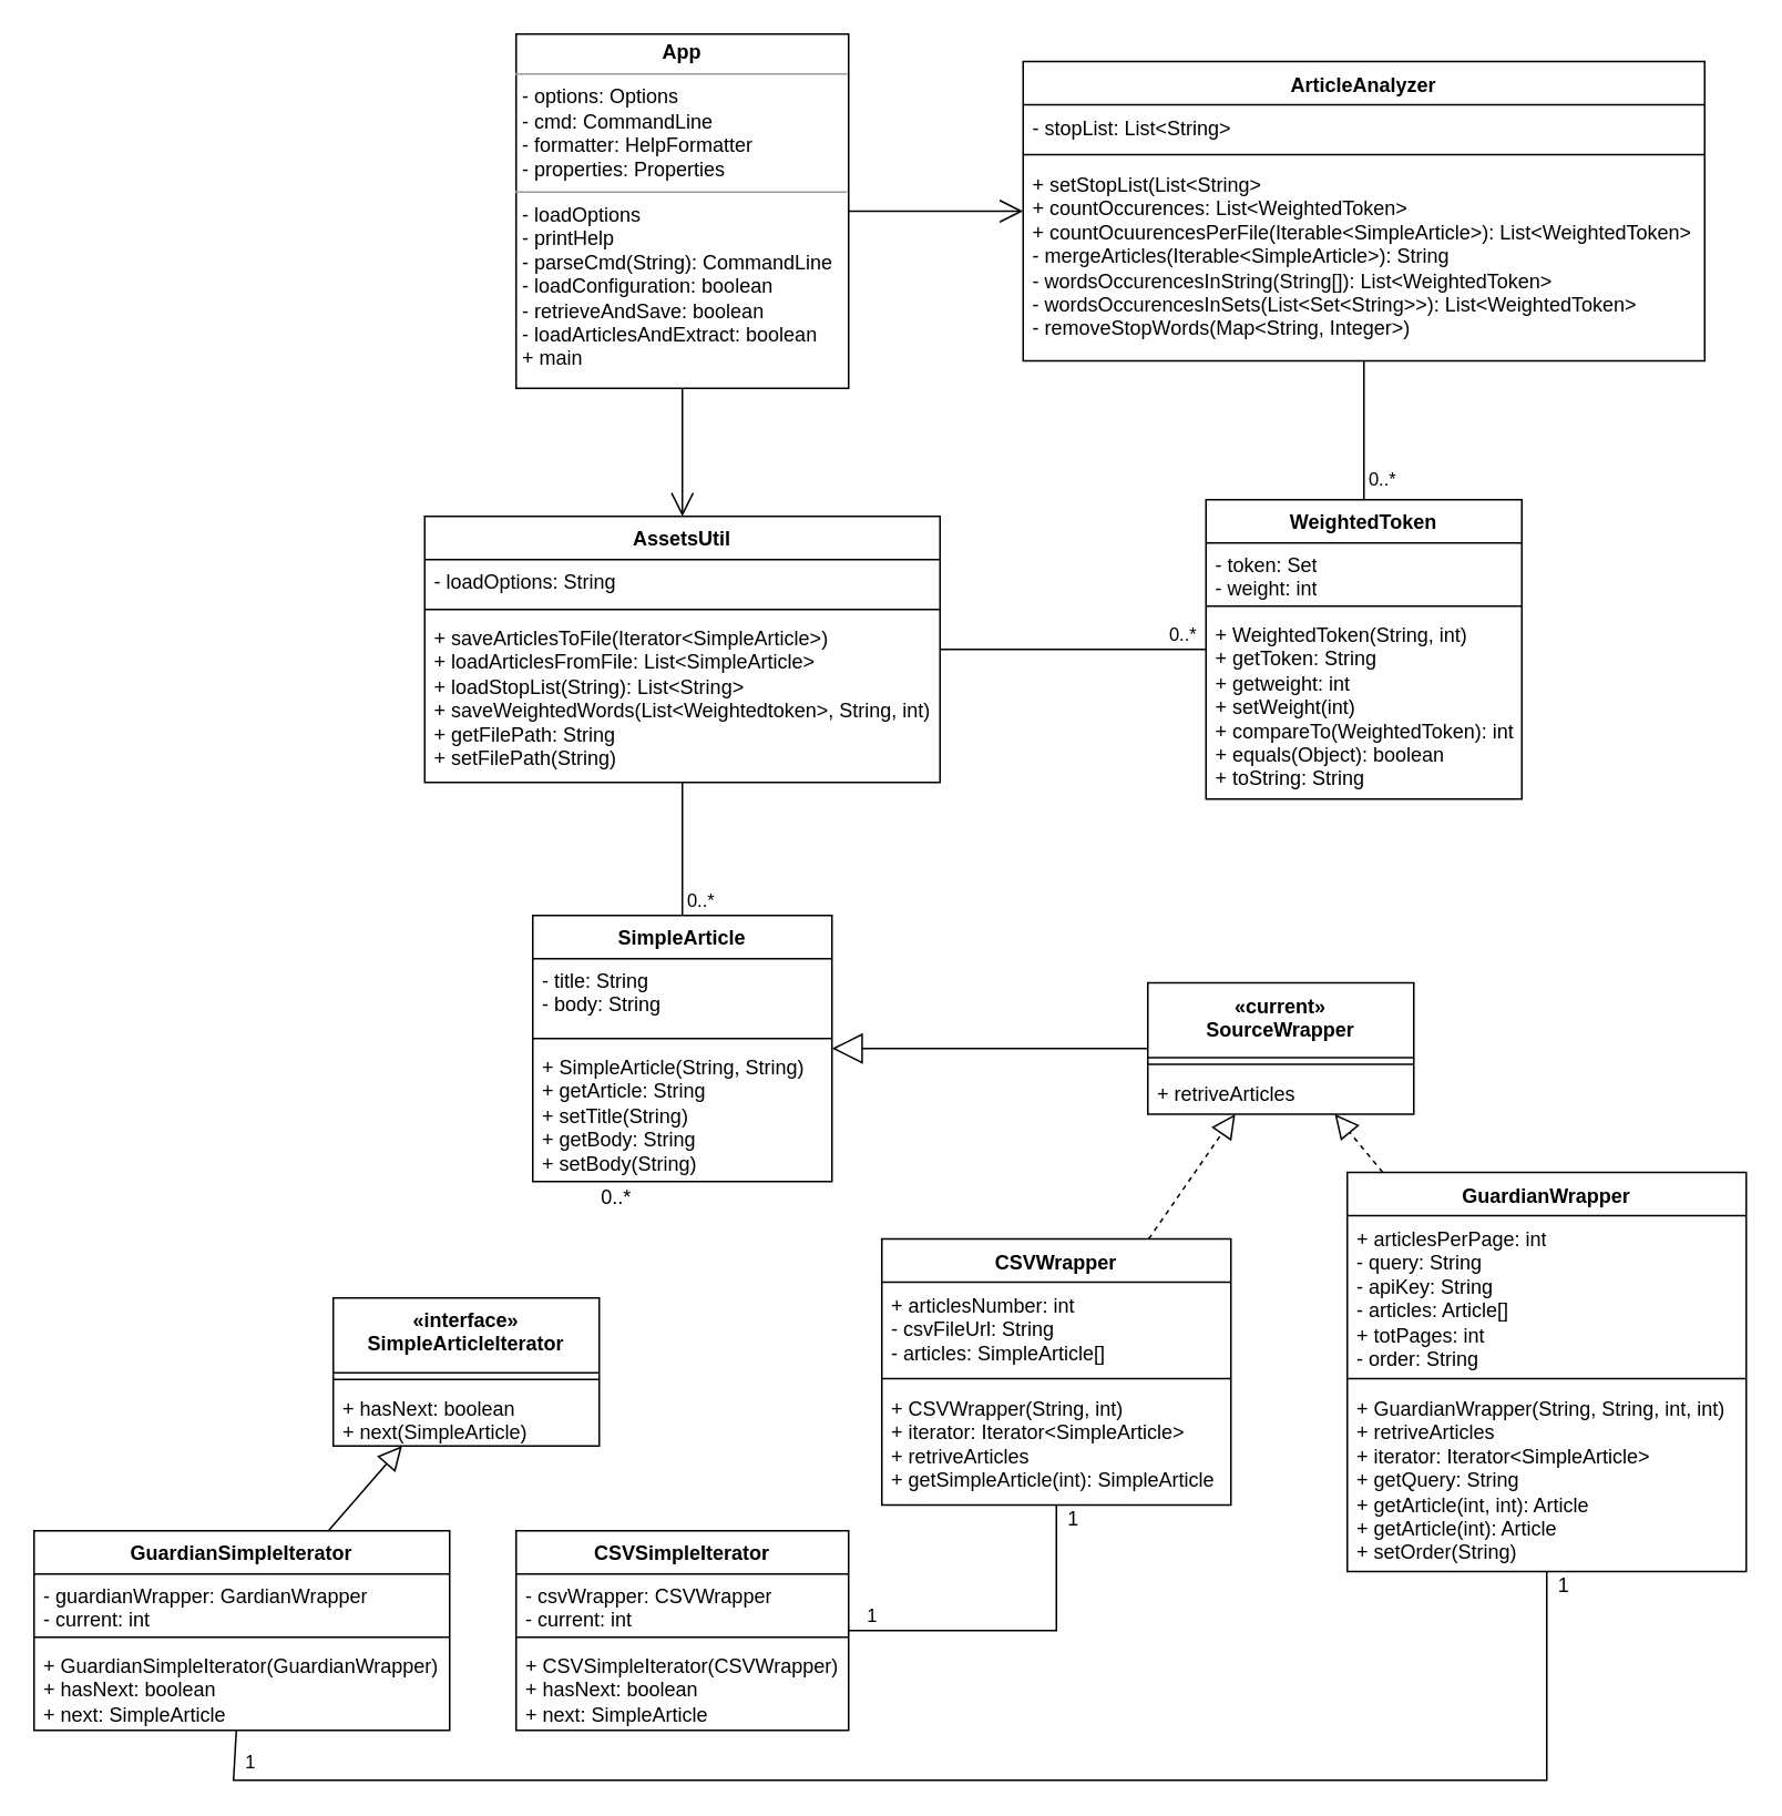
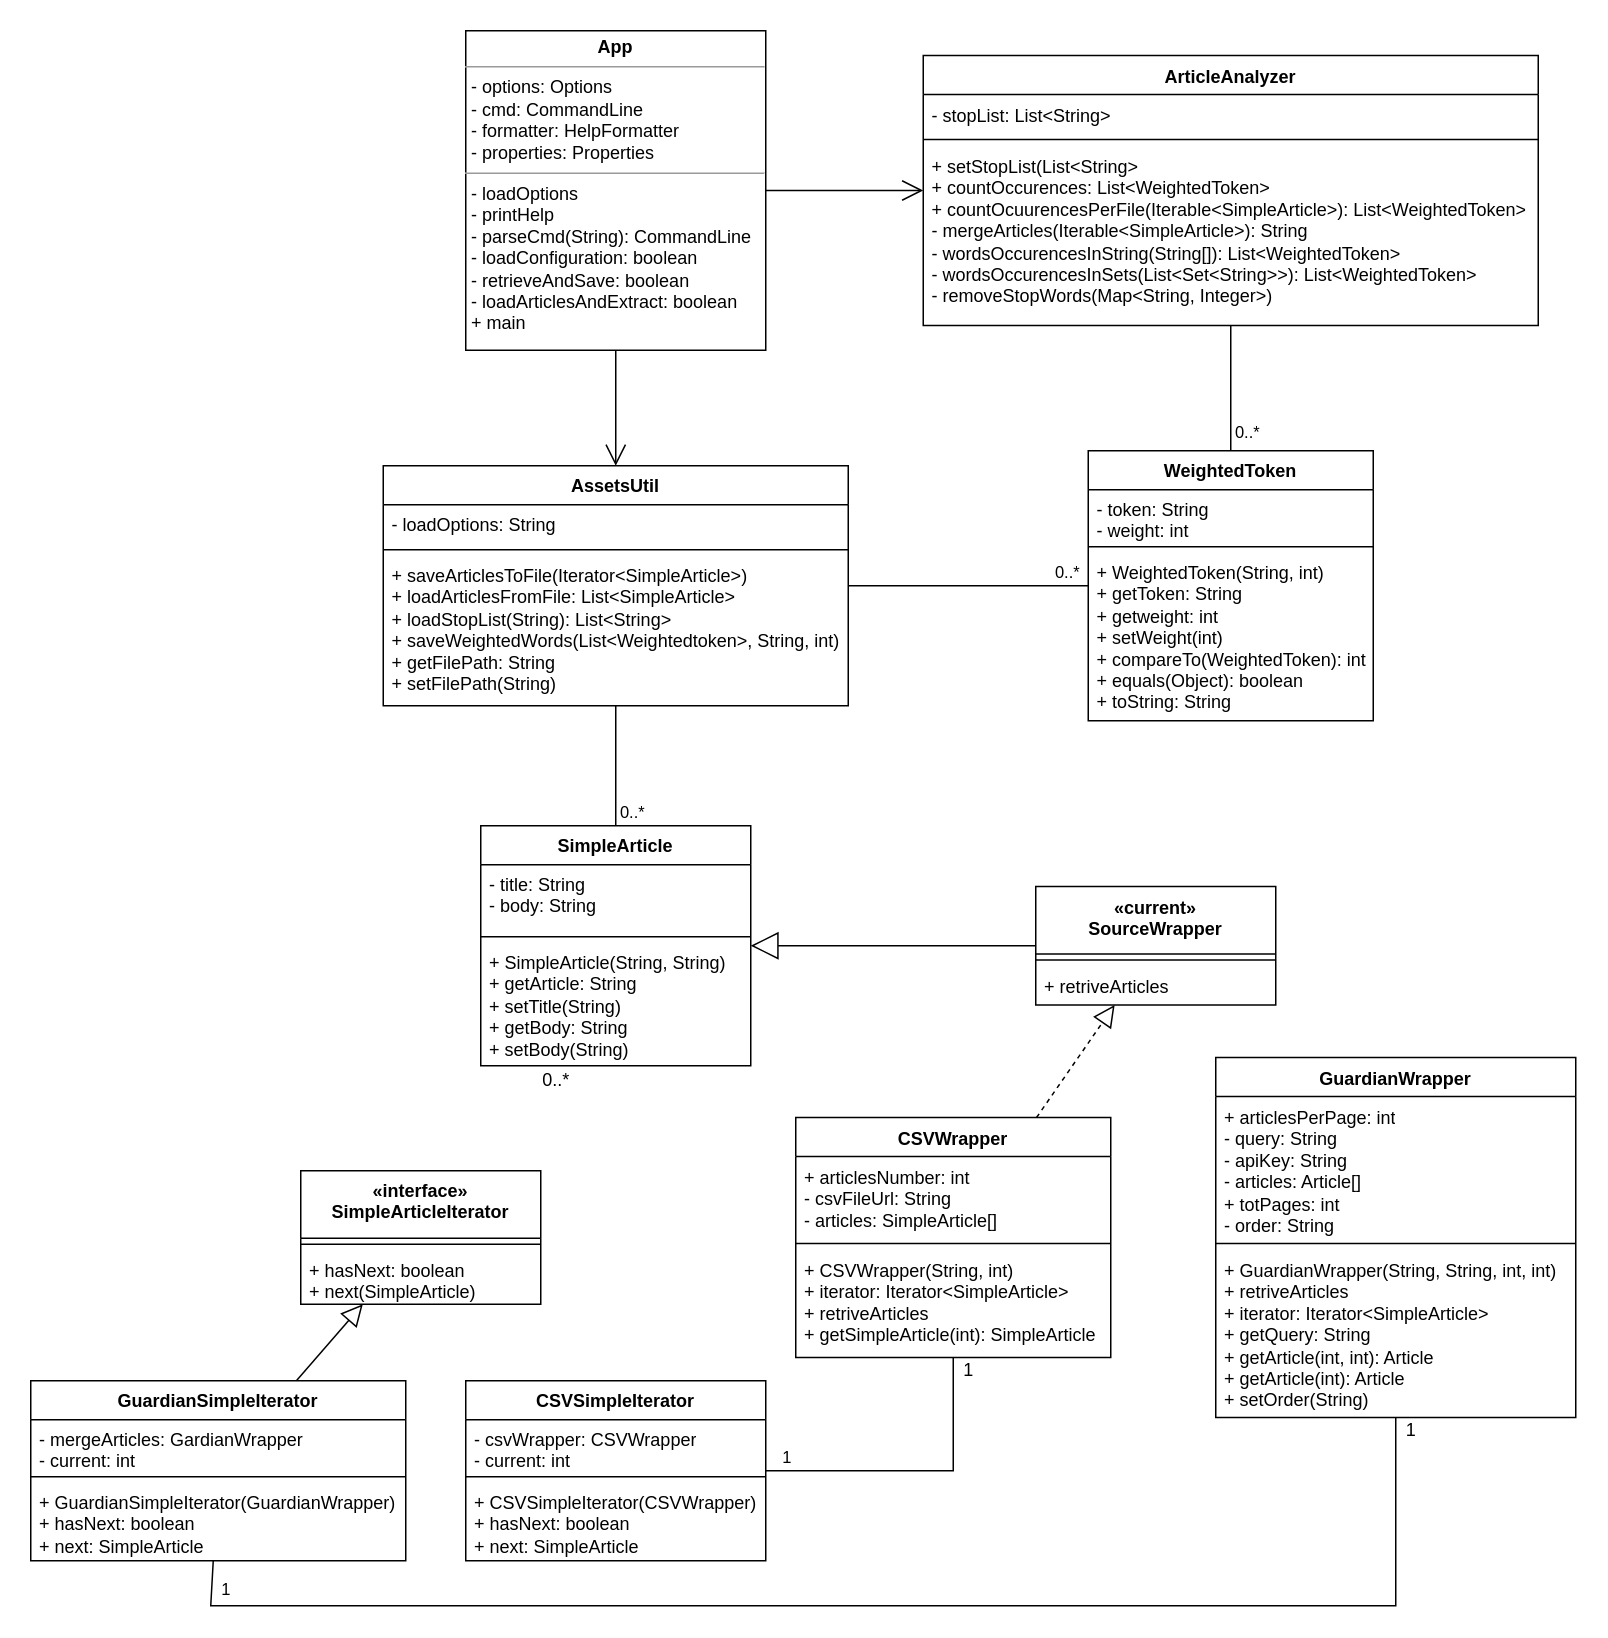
- <mxCell id="39" value="- token: Set&lt;br&gt;- weight: int" style="text;strokeColor=none;fillColor=none;align=left;verticalAlign=top;spacingLeft=4;spacingRight=4;overflow=hidden;rotatable=0;points=[[0,0.5],[1,0.5]];portConstraint=eastwest;whiteSpace=wrap;html=1;" vertex="1" parent="38"><mxGeometry y="26" width="190" height="34" as="geometry" /></mxCell>
+ <mxCell id="39" value="- token: String&lt;br&gt;- weight: int" style="text;strokeColor=none;fillColor=none;align=left;verticalAlign=top;spacingLeft=4;spacingRight=4;overflow=hidden;rotatable=0;points=[[0,0.5],[1,0.5]];portConstraint=eastwest;whiteSpace=wrap;html=1;" vertex="1" parent="38"><mxGeometry y="26" width="190" height="34" as="geometry" /></mxCell>
- <mxCell id="42" value="" style="endArrow=block;dashed=1;endFill=0;endSize=12;html=1;rounded=0;" edge="1" parent="1" source="26" target="3"><mxGeometry width="160" relative="1" as="geometry"><mxPoint x="830" y="370" as="sourcePoint" /><mxPoint x="500" y="370" as="targetPoint" /></mxGeometry></mxCell>
- <mxCell id="19" value="- guardianWrapper: GardianWrapper&lt;br&gt;- current: int" style="text;strokeColor=none;fillColor=none;align=left;verticalAlign=top;spacingLeft=4;spacingRight=4;overflow=hidden;rotatable=0;points=[[0,0.5],[1,0.5]];portConstraint=eastwest;whiteSpace=wrap;html=1;" vertex="1" parent="18"><mxGeometry y="26" width="250" height="34" as="geometry" /></mxCell>
+ <mxCell id="19" value="- mergeArticles: GardianWrapper&lt;br&gt;- current: int" style="text;strokeColor=none;fillColor=none;align=left;verticalAlign=top;spacingLeft=4;spacingRight=4;overflow=hidden;rotatable=0;points=[[0,0.5],[1,0.5]];portConstraint=eastwest;whiteSpace=wrap;html=1;" vertex="1" parent="18"><mxGeometry y="26" width="250" height="34" as="geometry" /></mxCell>
